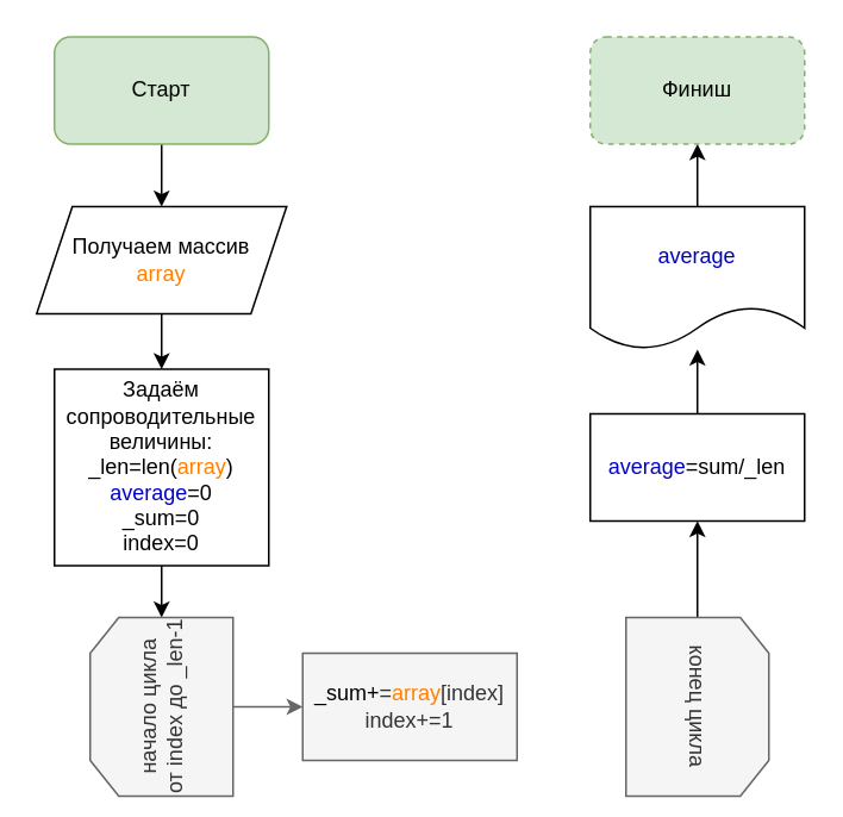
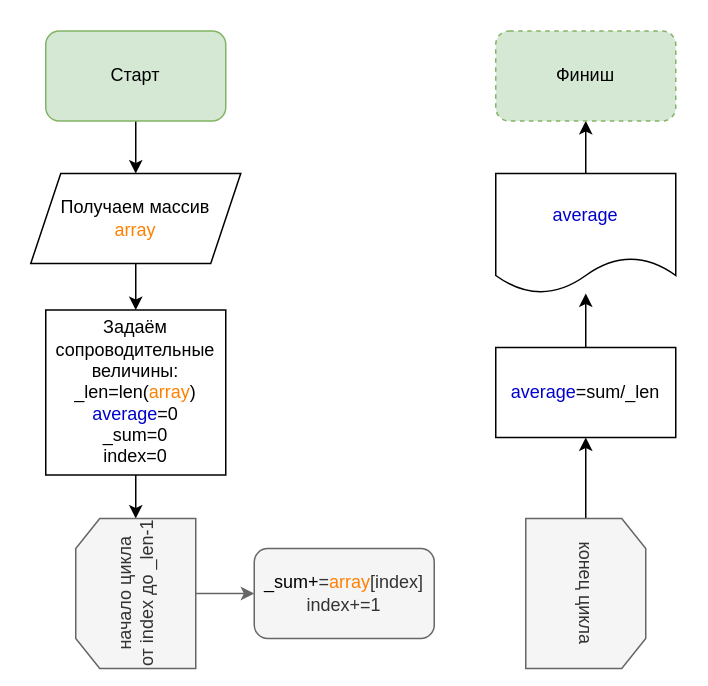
- <mxCell id="12" value="&lt;font color=&quot;#000000&quot;&gt;_sum+&lt;/font&gt;=&lt;font color=&quot;#ff8000&quot;&gt;array&lt;/font&gt;[index]&lt;br&gt;index+=1" style="rounded=0;whiteSpace=wrap;html=1;fillColor=#f5f5f5;fontColor=#333333;strokeColor=#666666;" vertex="1" parent="1"><mxGeometry x="169" y="365" width="120" height="60" as="geometry" /></mxCell>
+ <mxCell id="12" value="&lt;font color=&quot;#000000&quot;&gt;_sum+&lt;/font&gt;=&lt;font color=&quot;#ff8000&quot;&gt;array&lt;/font&gt;[index]&lt;br&gt;index+=1" style="whiteSpace=wrap;html=1;fillColor=#f5f5f5;fontColor=#333333;strokeColor=#666666;rounded=1;" vertex="1" parent="1"><mxGeometry x="169" y="365" width="120" height="60" as="geometry" /></mxCell>
